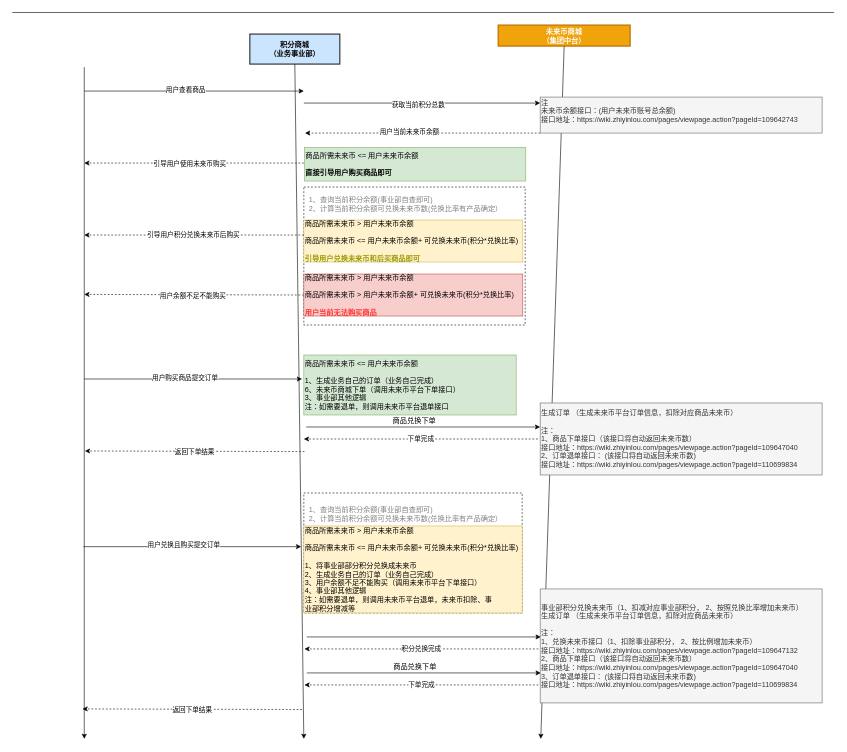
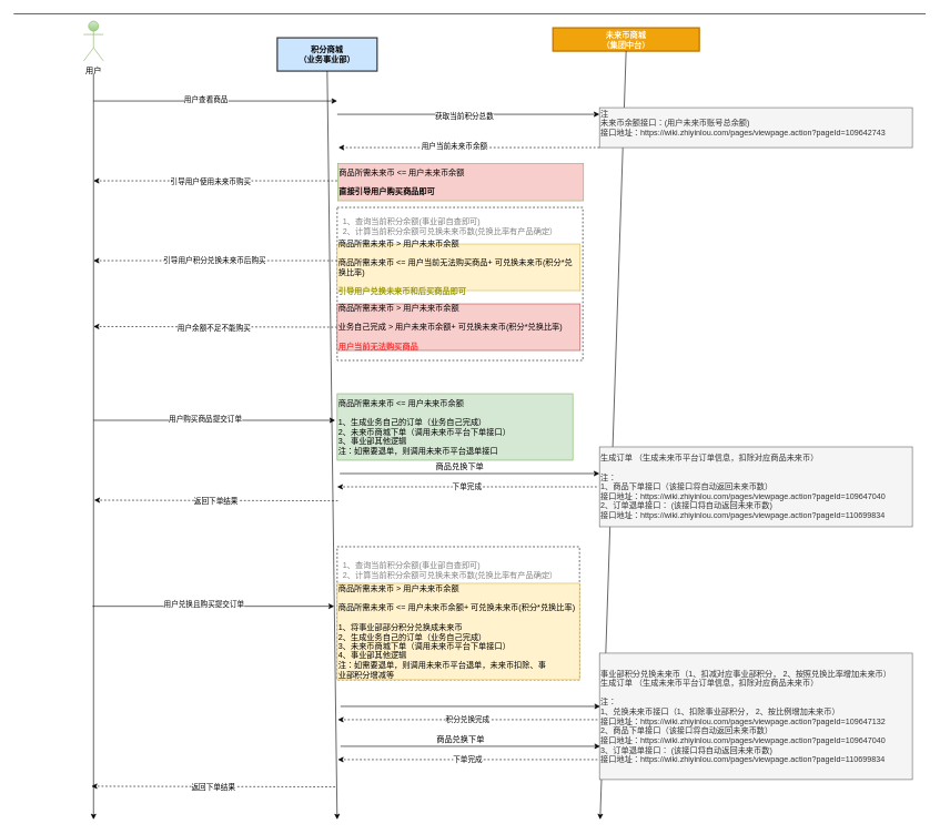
+ <mxCell id="3" value="用户" style="shape=umlActor;verticalLabelPosition=bottom;verticalAlign=top;html=1;outlineConnect=0;gradientColor=#97d077;fillColor=#d5e8d4;strokeColor=#82b366;" parent="1" vertex="1"><mxGeometry x="125" y="31" width="30" height="60" as="geometry" /></mxCell>
- <mxCell id="15" value="商品所需未来币 &amp;lt;= 用户未来币余额&lt;br&gt;&lt;br&gt;&lt;b&gt;直接引导用户购买商品即可&lt;/b&gt;" style="rounded=0;whiteSpace=wrap;html=1;align=left;fillColor=#d5e8d4;strokeColor=#82b366;" vertex="1" parent="1"><mxGeometry x="507" y="245" width="369" height="56" as="geometry" /></mxCell>
+ <mxCell id="15" value="商品所需未来币 &amp;lt;= 用户未来币余额&lt;br&gt;&lt;br&gt;&lt;b&gt;直接引导用户购买商品即可&lt;/b&gt;" style="rounded=0;whiteSpace=wrap;html=1;align=left;fillColor=#f8cecc;strokeColor=#82b366;" vertex="1" parent="1"><mxGeometry x="507" y="245" width="369" height="56" as="geometry" /></mxCell>
- <mxCell id="22" value="商品所需未来币 &amp;gt; 用户未来币余额&lt;br&gt;&lt;br&gt;商品所需未来币 &amp;lt;= 用户未来币余额+ 可兑换未来币(积分*兑换比率)&amp;nbsp;&lt;br&gt;&lt;br&gt;&lt;b&gt;&lt;font color=&quot;#999900&quot;&gt;引导用户兑换未来币和后买商品即可&lt;/font&gt;&lt;/b&gt;" style="rounded=0;whiteSpace=wrap;html=1;align=left;fillColor=#fff2cc;strokeColor=#d6b656;" vertex="1" parent="1"><mxGeometry x="506" y="366" width="365" height="70" as="geometry" /></mxCell>
+ <mxCell id="22" value="商品所需未来币 &amp;gt; 用户未来币余额&lt;br&gt;&lt;br&gt;商品所需未来币 &amp;lt;= 用户当前无法购买商品+ 可兑换未来币(积分*兑换比率)&amp;nbsp;&lt;br&gt;&lt;br&gt;&lt;b&gt;&lt;font color=&quot;#999900&quot;&gt;引导用户兑换未来币和后买商品即可&lt;/font&gt;&lt;/b&gt;" style="rounded=0;whiteSpace=wrap;html=1;align=left;fillColor=#fff2cc;strokeColor=#d6b656;" vertex="1" parent="1"><mxGeometry x="506" y="366" width="365" height="70" as="geometry" /></mxCell>
- <mxCell id="21" value="商品所需未来币 &amp;gt; 用户未来币余额&lt;br&gt;&lt;br&gt;商品所需未来币 &amp;gt; 用户未来币余额+ 可兑换未来币(积分*兑换比率)&lt;br&gt;&lt;br&gt;&lt;b&gt;&lt;font color=&quot;#ff3333&quot;&gt;用户当前无法购买商品&amp;nbsp;&lt;/font&gt;&lt;/b&gt;" style="rounded=0;whiteSpace=wrap;html=1;align=left;fillColor=#f8cecc;strokeColor=#b85450;" vertex="1" parent="1"><mxGeometry x="506" y="456" width="365" height="70" as="geometry" /></mxCell>
+ <mxCell id="21" value="商品所需未来币 &amp;gt; 用户未来币余额&lt;br&gt;&lt;br&gt;业务自己完成 &amp;gt; 用户未来币余额+ 可兑换未来币(积分*兑换比率)&lt;br&gt;&lt;br&gt;&lt;b&gt;&lt;font color=&quot;#ff3333&quot;&gt;用户当前无法购买商品&amp;nbsp;&lt;/font&gt;&lt;/b&gt;" style="rounded=0;whiteSpace=wrap;html=1;align=left;fillColor=#f8cecc;strokeColor=#b85450;" vertex="1" parent="1"><mxGeometry x="506" y="456" width="365" height="70" as="geometry" /></mxCell>
- <mxCell id="29" value="商品所需未来币 &amp;lt;= 用户未来币余额&amp;nbsp;&lt;br&gt;&lt;br&gt;1、生成业务自己的订单（业务自己完成）&lt;br&gt;6、未来币商城下单（调用未来币平台下单接口）&lt;br&gt;3、事业部其他逻辑&lt;br&gt;注：如需要退单，则调用未来币平台退单接口" style="rounded=0;whiteSpace=wrap;html=1;align=left;fillColor=#d5e8d4;strokeColor=#82b366;" vertex="1" parent="1"><mxGeometry x="506" y="591" width="354" height="100" as="geometry" /></mxCell>
+ <mxCell id="29" value="商品所需未来币 &amp;lt;= 用户未来币余额&amp;nbsp;&lt;br&gt;&lt;br&gt;1、生成业务自己的订单（业务自己完成）&lt;br&gt;2、未来币商城下单（调用未来币平台下单接口）&lt;br&gt;3、事业部其他逻辑&lt;br&gt;注：如需要退单，则调用未来币平台退单接口" style="rounded=0;whiteSpace=wrap;html=1;align=left;fillColor=#d5e8d4;strokeColor=#82b366;" vertex="1" parent="1"><mxGeometry x="506" y="591" width="354" height="100" as="geometry" /></mxCell>
- <mxCell id="31" value="商品所需未来币 &amp;gt; 用户未来币余额&lt;br&gt;&lt;br&gt;商品所需未来币 &amp;lt;= 用户未来币余额+ 可兑换未来币(积分*兑换比率)&amp;nbsp;&lt;br&gt;&lt;br&gt;1、将事业部部分积分兑换成未来币&lt;br&gt;2、生成业务自己的订单（业务自己完成）&lt;br&gt;3、用户余额不足不能购买（调用未来币平台下单接口）&lt;br&gt;4、事业部其他逻辑&lt;br&gt;注：如需要退单，则调用未来币平台退单，未来币扣除、事&lt;br&gt;业部积分增减等" style="rounded=0;whiteSpace=wrap;html=1;align=left;fillColor=#fff2cc;strokeColor=#d6b656;" vertex="1" parent="1"><mxGeometry x="506" y="876" width="364" height="145" as="geometry" /></mxCell>
+ <mxCell id="31" value="商品所需未来币 &amp;gt; 用户未来币余额&lt;br&gt;&lt;br&gt;商品所需未来币 &amp;lt;= 用户未来币余额+ 可兑换未来币(积分*兑换比率)&amp;nbsp;&lt;br&gt;&lt;br&gt;1、将事业部部分积分兑换成未来币&lt;br&gt;2、生成业务自己的订单（业务自己完成）&lt;br&gt;3、未来币商城下单（调用未来币平台下单接口）&lt;br&gt;4、事业部其他逻辑&lt;br&gt;注：如需要退单，则调用未来币平台退单，未来币扣除、事&lt;br&gt;业部积分增减等" style="rounded=0;whiteSpace=wrap;html=1;align=left;fillColor=#fff2cc;strokeColor=#d6b656;" vertex="1" parent="1"><mxGeometry x="506" y="876" width="364" height="145" as="geometry" /></mxCell>
